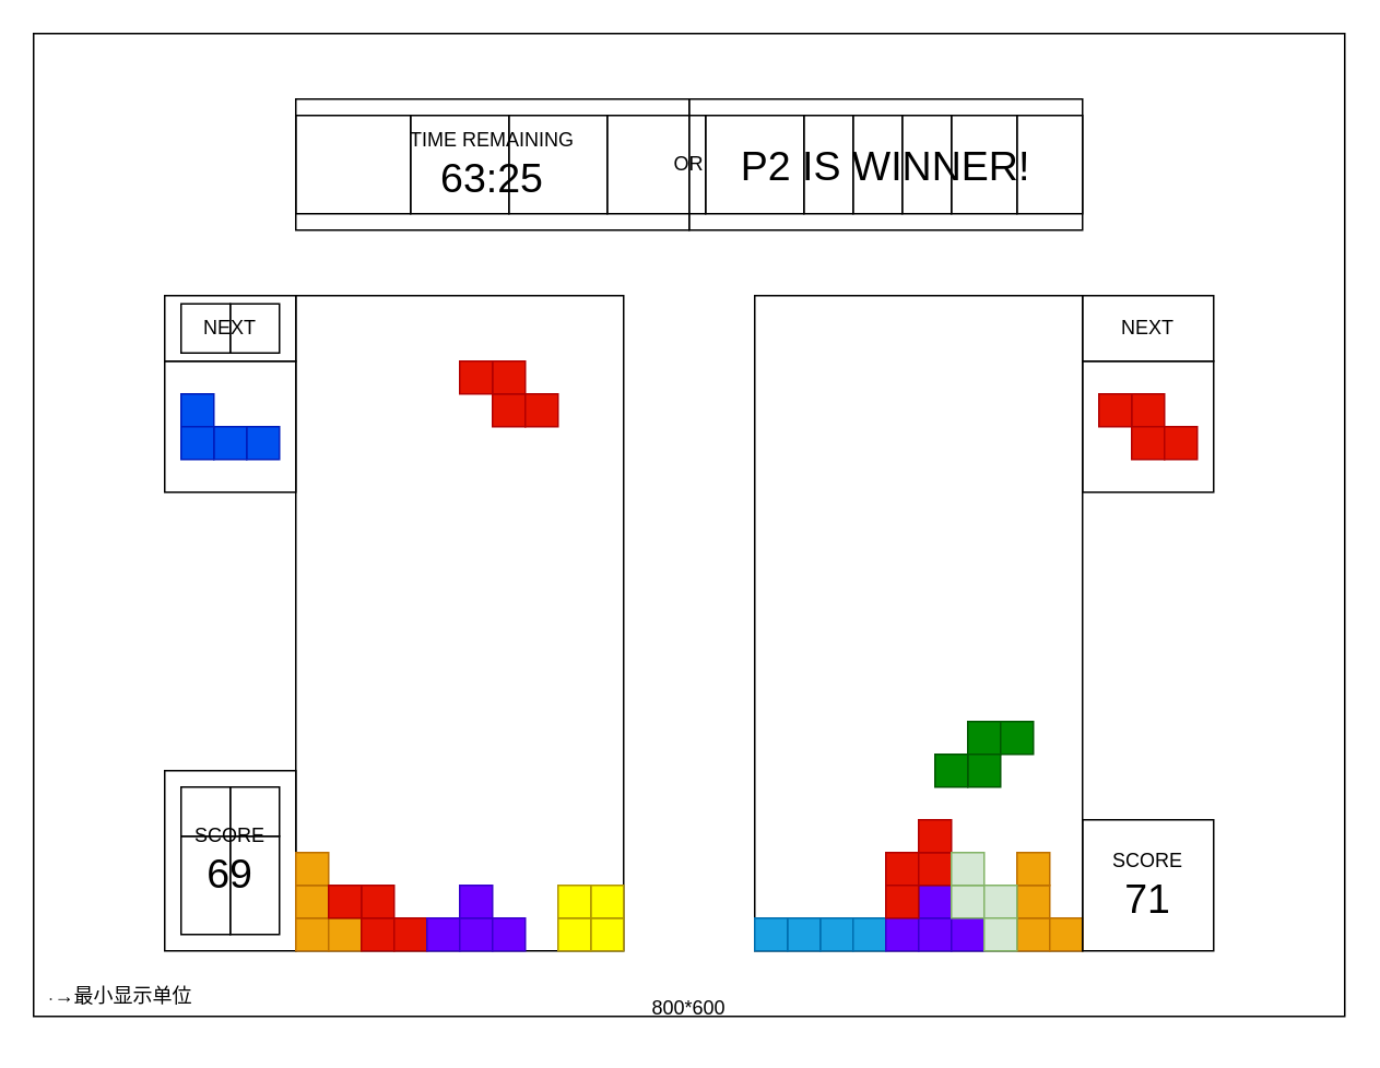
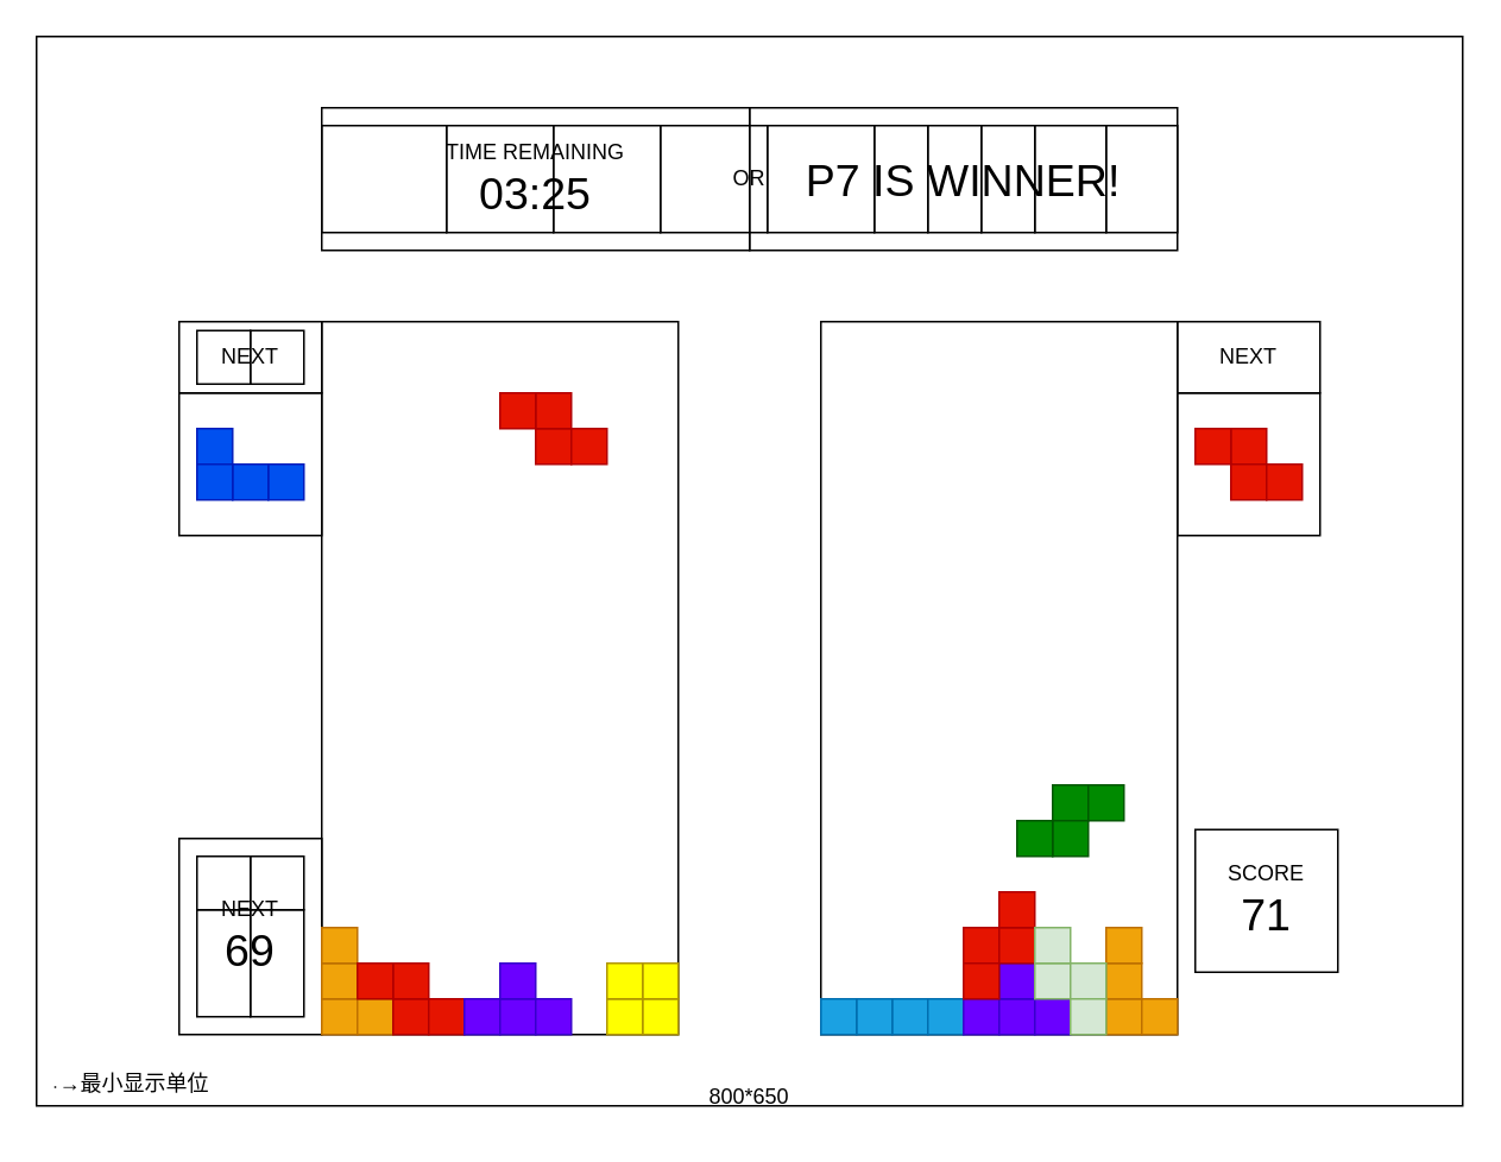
- <mxCell id="9" value="TIME REMAINING&lt;br&gt;&lt;font style=&quot;font-size: 25px;&quot;&gt;63:25&lt;/font&gt;" style="rounded=0;whiteSpace=wrap;html=1;fillColor=none;movable=1;resizable=1;rotatable=1;deletable=1;editable=1;connectable=1;" parent="1" vertex="1"><mxGeometry x="180" y="60" width="240" height="80" as="geometry" /></mxCell>
+ <mxCell id="9" value="TIME REMAINING&lt;br&gt;&lt;font style=&quot;font-size: 25px;&quot;&gt;03:25&lt;/font&gt;" style="rounded=0;whiteSpace=wrap;html=1;fillColor=none;movable=1;resizable=1;rotatable=1;deletable=1;editable=1;connectable=1;" parent="1" vertex="1"><mxGeometry x="180" y="60" width="240" height="80" as="geometry" /></mxCell>
- <mxCell id="63" value="&lt;font style=&quot;font-size: 25px;&quot;&gt;P2 IS WINNER!&lt;/font&gt;" style="rounded=0;whiteSpace=wrap;html=1;fillColor=none;movable=1;resizable=1;rotatable=1;deletable=1;editable=1;connectable=1;" parent="1" vertex="1"><mxGeometry x="420" y="60" width="240" height="80" as="geometry" /></mxCell>
+ <mxCell id="63" value="&lt;font style=&quot;font-size: 25px;&quot;&gt;P7 IS WINNER!&lt;/font&gt;" style="rounded=0;whiteSpace=wrap;html=1;fillColor=none;movable=1;resizable=1;rotatable=1;deletable=1;editable=1;connectable=1;" parent="1" vertex="1"><mxGeometry x="420" y="60" width="240" height="80" as="geometry" /></mxCell>
- <mxCell id="6" value="SCORE&lt;br&gt;&lt;font style=&quot;font-size: 25px;&quot;&gt;69&lt;/font&gt;" style="rounded=0;whiteSpace=wrap;html=1;fillColor=none;movable=1;resizable=1;rotatable=1;deletable=1;editable=1;connectable=1;" parent="1" vertex="1"><mxGeometry x="100" y="470" width="80" height="110" as="geometry" /></mxCell>
+ <mxCell id="6" value="NEXT&lt;br&gt;&lt;font style=&quot;font-size: 25px;&quot;&gt;69&lt;/font&gt;" style="rounded=0;whiteSpace=wrap;html=1;fillColor=none;movable=1;resizable=1;rotatable=1;deletable=1;editable=1;connectable=1;" parent="1" vertex="1"><mxGeometry x="100" y="470" width="80" height="110" as="geometry" /></mxCell>
- <mxCell id="62" value="SCORE&lt;br&gt;&lt;span style=&quot;font-size: 25px;&quot;&gt;71&lt;/span&gt;" style="rounded=0;whiteSpace=wrap;html=1;fillColor=none;movable=0;resizable=0;rotatable=0;deletable=0;editable=0;connectable=0;" parent="1" vertex="1"><mxGeometry x="660" y="500" width="80" height="80" as="geometry" /></mxCell>
+ <mxCell id="62" value="SCORE&lt;br&gt;&lt;span style=&quot;font-size: 25px;&quot;&gt;71&lt;/span&gt;" style="rounded=0;whiteSpace=wrap;html=1;fillColor=none;movable=0;resizable=0;rotatable=0;deletable=0;editable=0;connectable=0;" parent="1" vertex="1"><mxGeometry x="670" y="465" width="80" height="80" as="geometry" /></mxCell>
- <mxCell id="5" value="800*600" style="text;html=1;strokeColor=none;fillColor=none;align=center;verticalAlign=middle;whiteSpace=wrap;rounded=0;" parent="1" vertex="1"><mxGeometry x="390" y="600" width="60" height="30" as="geometry" /></mxCell>
+ <mxCell id="5" value="800*650" style="text;html=1;strokeColor=none;fillColor=none;align=center;verticalAlign=middle;whiteSpace=wrap;rounded=0;" parent="1" vertex="1"><mxGeometry x="390" y="600" width="60" height="30" as="geometry" /></mxCell>
